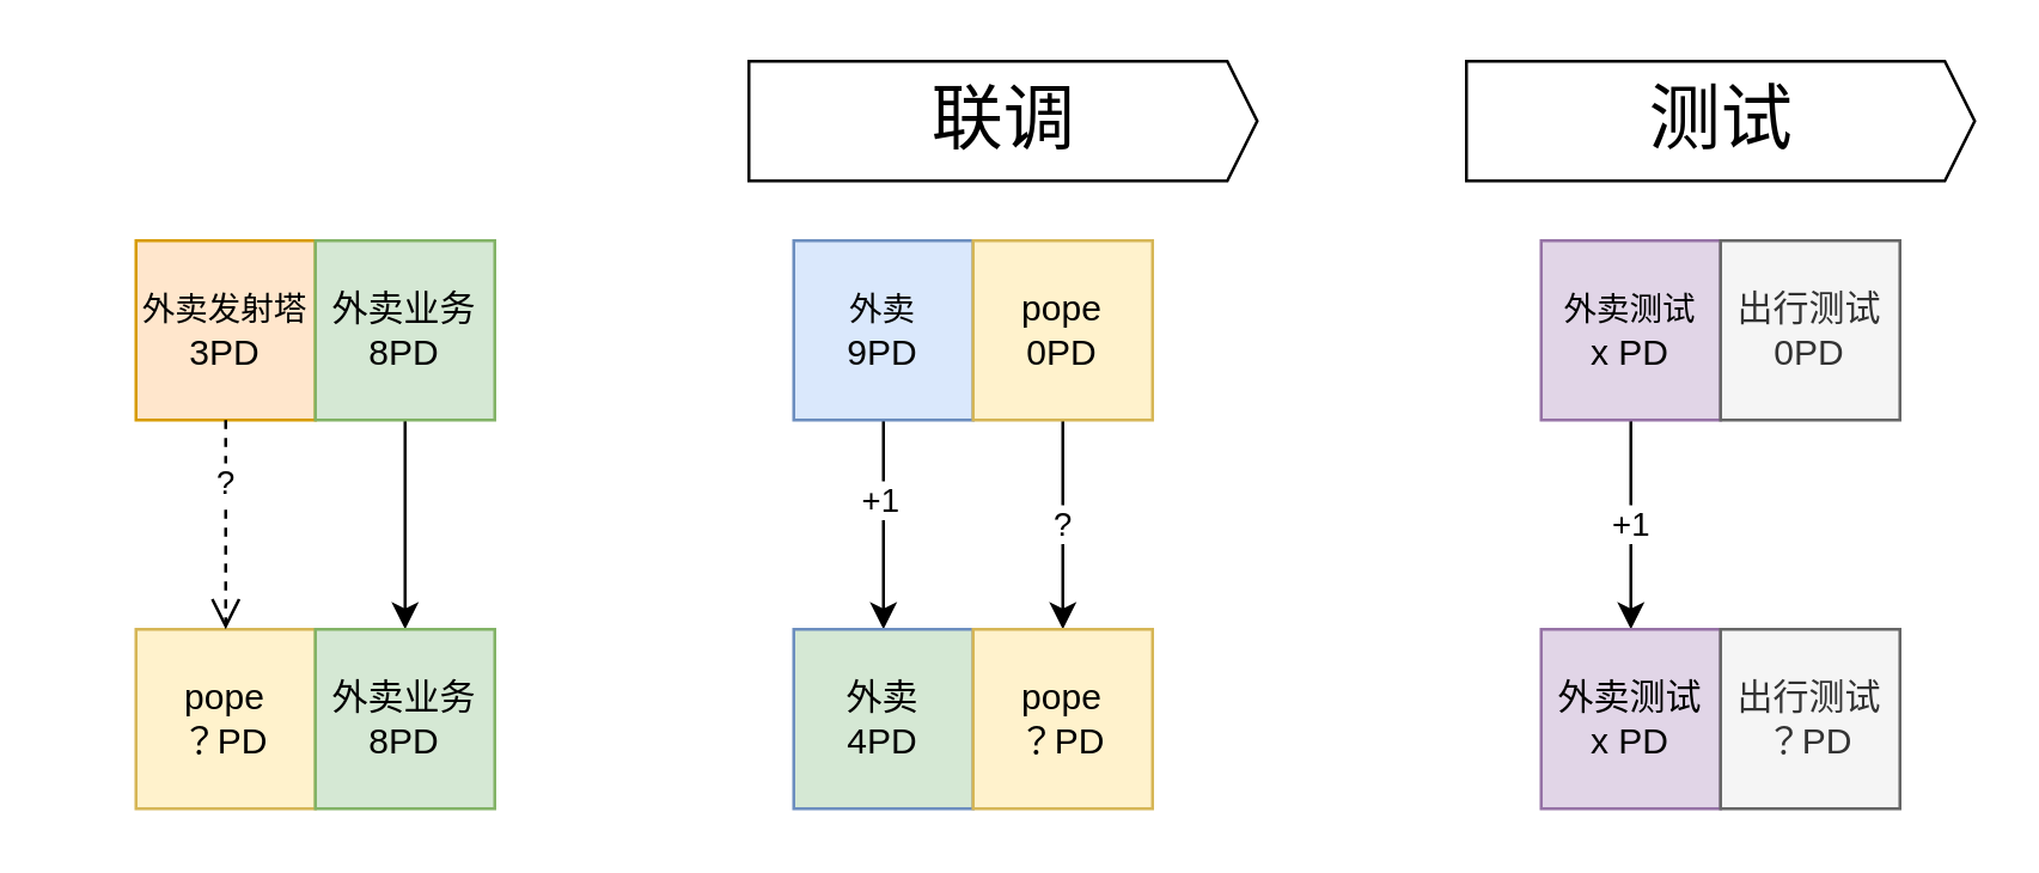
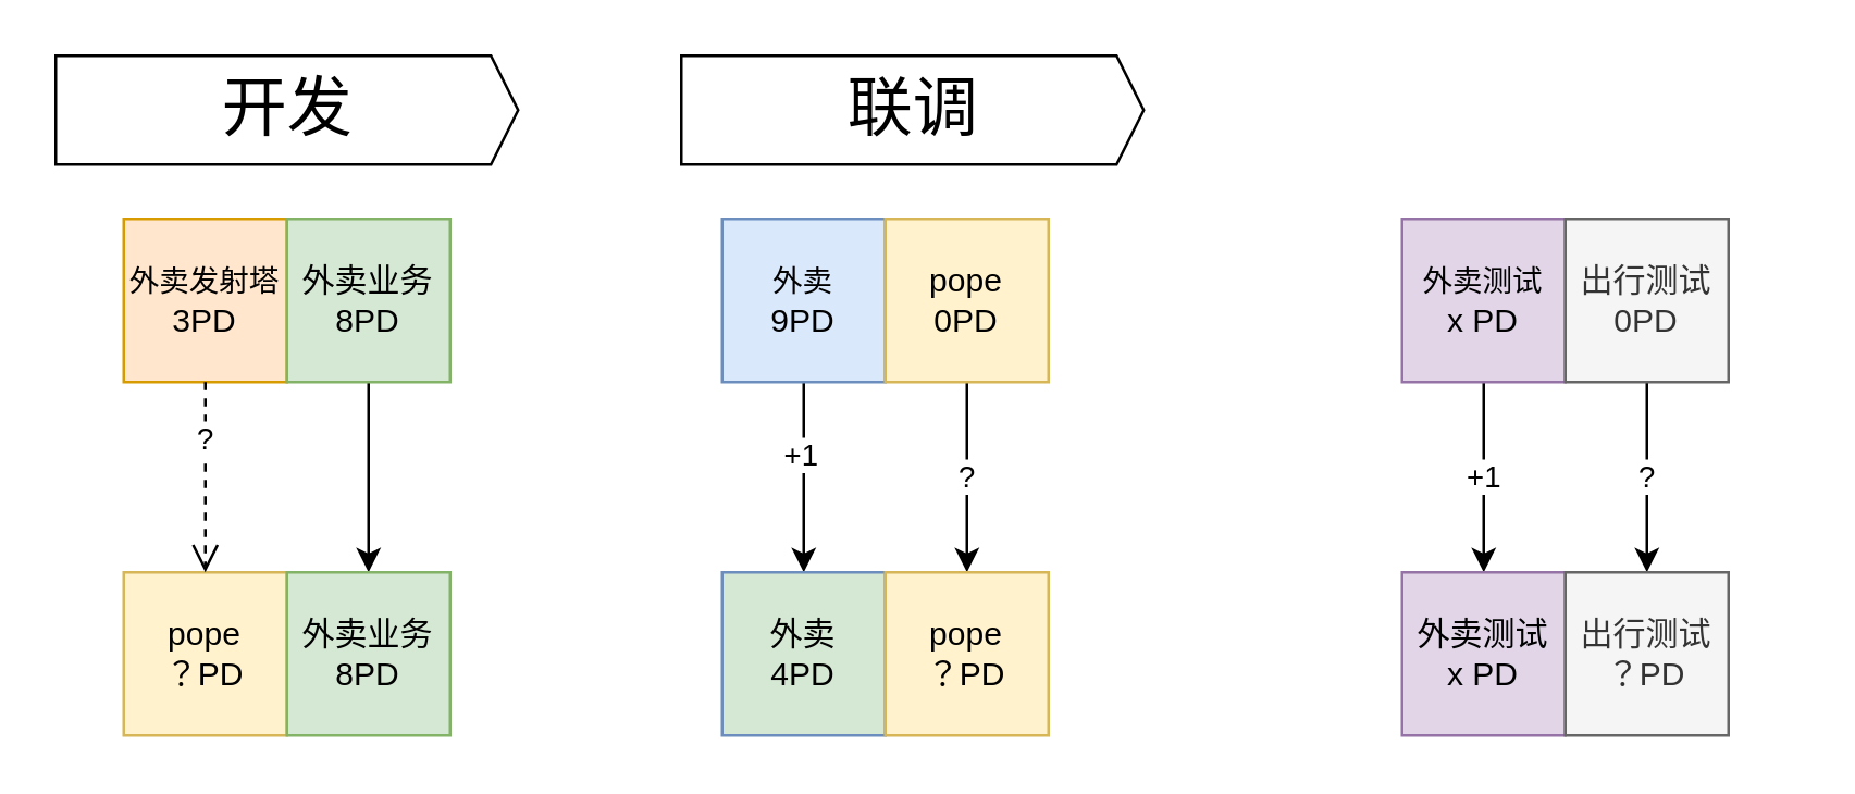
+ <mxCell id="3" value="&lt;font style=&quot;font-size: 24px;&quot;&gt;开发&lt;/font&gt;" style="html=1;shadow=0;dashed=0;align=center;verticalAlign=middle;shape=mxgraph.arrows2.arrow;dy=0;dx=10;notch=0;" vertex="1" parent="1"><mxGeometry x="20" y="20" width="170" height="40" as="geometry" /></mxCell>
- <mxCell id="5" value="&lt;span style=&quot;font-size: 24px;&quot;&gt;测试&lt;/span&gt;" style="html=1;shadow=0;dashed=0;align=center;verticalAlign=middle;shape=mxgraph.arrows2.arrow;dy=0;dx=10;notch=0;" vertex="1" parent="1"><mxGeometry x="490" y="20" width="170" height="40" as="geometry" /></mxCell>
+ <mxCell id="20" value="?" style="edgeStyle=elbowEdgeStyle;rounded=0;orthogonalLoop=1;jettySize=auto;html=1;exitX=0.5;exitY=1;exitDx=0;exitDy=0;entryX=0.5;entryY=0;entryDx=0;entryDy=0;elbow=vertical;" edge="1" parent="1" source="21" target="23"><mxGeometry relative="1" as="geometry" /></mxCell>
